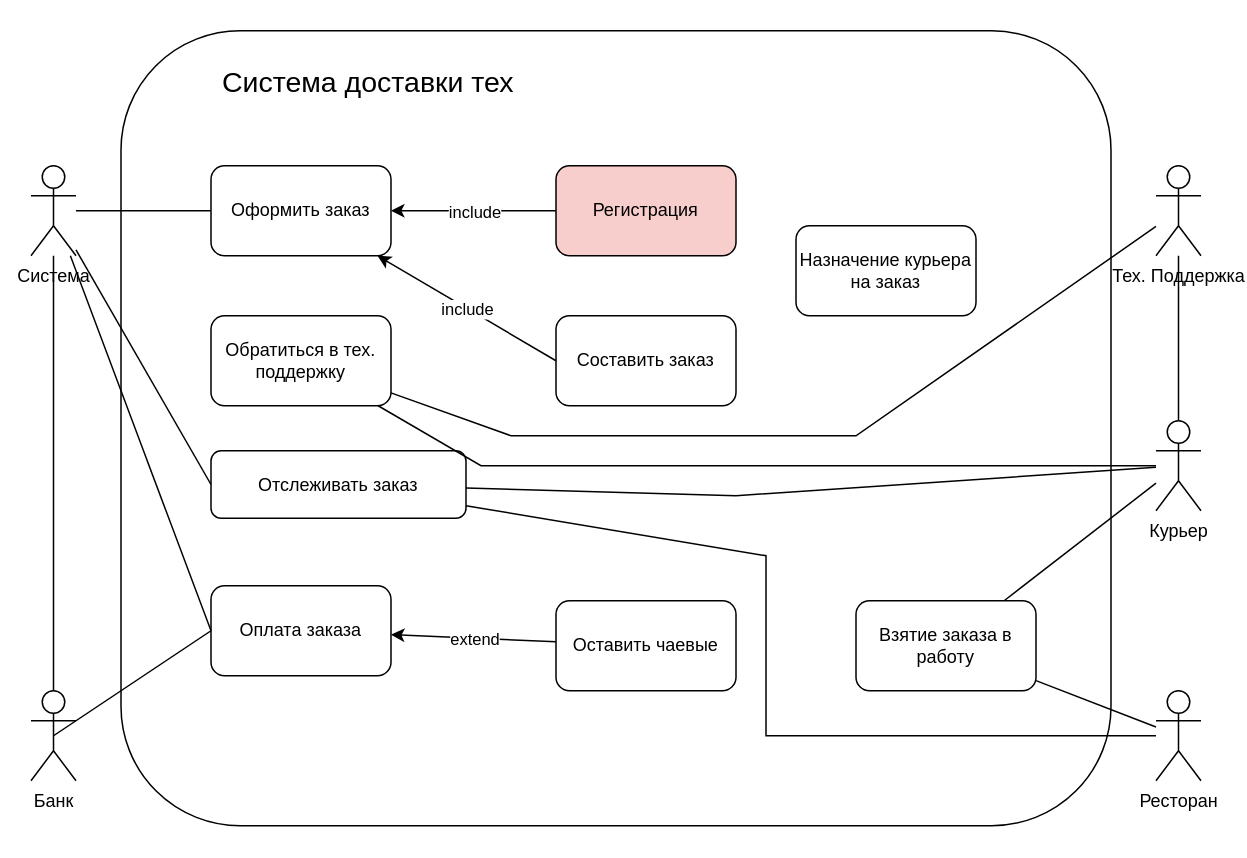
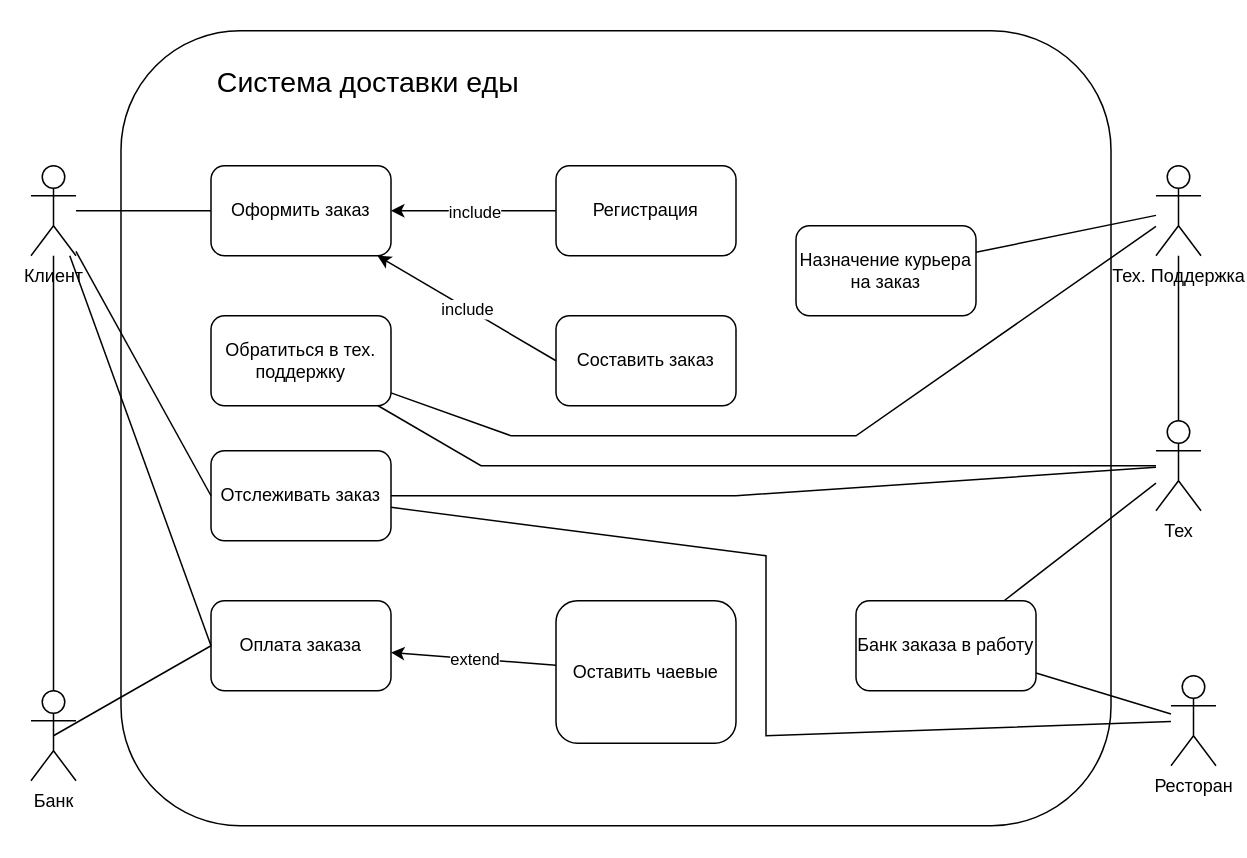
- <mxCell id="8" value="&lt;font style=&quot;font-size: 19px;&quot;&gt;Система доставки тех&lt;/font&gt;" style="text;html=1;align=center;verticalAlign=middle;whiteSpace=wrap;rounded=0;" vertex="1" parent="1"><mxGeometry x="130" y="30" width="230" height="50" as="geometry" /></mxCell>
+ <mxCell id="8" value="&lt;font style=&quot;font-size: 19px;&quot;&gt;Система доставки еды&lt;/font&gt;" style="text;html=1;align=center;verticalAlign=middle;whiteSpace=wrap;rounded=0;" vertex="1" parent="1"><mxGeometry x="130" y="30" width="230" height="50" as="geometry" /></mxCell>
- <mxCell id="18" value="Регистрация" style="rounded=1;whiteSpace=wrap;html=1;fillColor=#f8cecc;" vertex="1" parent="1"><mxGeometry x="370" y="110" width="120" height="60" as="geometry" /></mxCell>
+ <mxCell id="18" value="Регистрация" style="rounded=1;whiteSpace=wrap;html=1;" vertex="1" parent="1"><mxGeometry x="370" y="110" width="120" height="60" as="geometry" /></mxCell>
+ <mxCell id="35" value="" style="endArrow=none;html=1;rounded=0;" edge="1" parent="1" source="34" target="3"><mxGeometry width="50" height="50" relative="1" as="geometry"><mxPoint x="290" y="260" as="sourcePoint" /><mxPoint x="340" y="210" as="targetPoint" /></mxGeometry></mxCell>
- <mxCell id="2" value="Система&lt;div&gt;&lt;br&gt;&lt;/div&gt;" style="shape=umlActor;verticalLabelPosition=bottom;verticalAlign=top;html=1;outlineConnect=0;" vertex="1" parent="1"><mxGeometry x="20" y="110" width="30" height="60" as="geometry" /></mxCell>
+ <mxCell id="2" value="Клиент&lt;div&gt;&lt;br&gt;&lt;/div&gt;" style="shape=umlActor;verticalLabelPosition=bottom;verticalAlign=top;html=1;outlineConnect=0;" vertex="1" parent="1"><mxGeometry x="20" y="110" width="30" height="60" as="geometry" /></mxCell>
- <mxCell id="12" value="Отслеживать заказ" style="rounded=1;whiteSpace=wrap;html=1;" vertex="1" parent="1"><mxGeometry x="140" y="300" width="170" height="45" as="geometry" /></mxCell>
+ <mxCell id="12" value="Отслеживать заказ" style="rounded=1;whiteSpace=wrap;html=1;" vertex="1" parent="1"><mxGeometry x="140" y="300" width="120" height="60" as="geometry" /></mxCell>
- <mxCell id="5" value="Курьер" style="shape=umlActor;verticalLabelPosition=bottom;verticalAlign=top;html=1;outlineConnect=0;" vertex="1" parent="1"><mxGeometry x="770" y="280" width="30" height="60" as="geometry" /></mxCell>
+ <mxCell id="5" value="Тех" style="shape=umlActor;verticalLabelPosition=bottom;verticalAlign=top;html=1;outlineConnect=0;" vertex="1" parent="1"><mxGeometry x="770" y="280" width="30" height="60" as="geometry" /></mxCell>
- <mxCell id="11" value="Оплата заказа" style="rounded=1;whiteSpace=wrap;html=1;" vertex="1" parent="1"><mxGeometry x="140" y="390" width="120" height="60" as="geometry" /></mxCell>
+ <mxCell id="11" value="Оплата заказа" style="rounded=1;whiteSpace=wrap;html=1;" vertex="1" parent="1"><mxGeometry x="140" y="400" width="120" height="60" as="geometry" /></mxCell>
- <mxCell id="30" value="Оставить чаевые" style="rounded=1;whiteSpace=wrap;html=1;" vertex="1" parent="1"><mxGeometry x="370" y="400" width="120" height="60" as="geometry" /></mxCell>
+ <mxCell id="30" value="Оставить чаевые" style="rounded=1;whiteSpace=wrap;html=1;" vertex="1" parent="1"><mxGeometry x="370" y="400" width="120" height="95" as="geometry" /></mxCell>
- <mxCell id="26" value="Взятие заказа в работу" style="rounded=1;whiteSpace=wrap;html=1;" vertex="1" parent="1"><mxGeometry x="570" y="400" width="120" height="60" as="geometry" /></mxCell>
+ <mxCell id="26" value="Банк заказа в работу" style="rounded=1;whiteSpace=wrap;html=1;" vertex="1" parent="1"><mxGeometry x="570" y="400" width="120" height="60" as="geometry" /></mxCell>
- <mxCell id="6" value="Ресторан" style="shape=umlActor;verticalLabelPosition=bottom;verticalAlign=top;html=1;outlineConnect=0;" vertex="1" parent="1"><mxGeometry x="770" y="460" width="30" height="60" as="geometry" /></mxCell>
+ <mxCell id="6" value="Ресторан" style="shape=umlActor;verticalLabelPosition=bottom;verticalAlign=top;html=1;outlineConnect=0;" vertex="1" parent="1"><mxGeometry x="780" y="450" width="30" height="60" as="geometry" /></mxCell>
